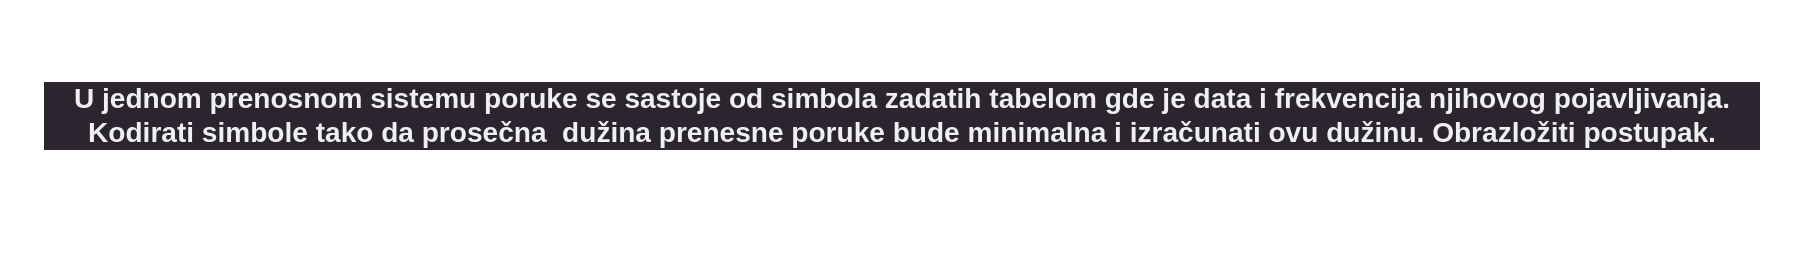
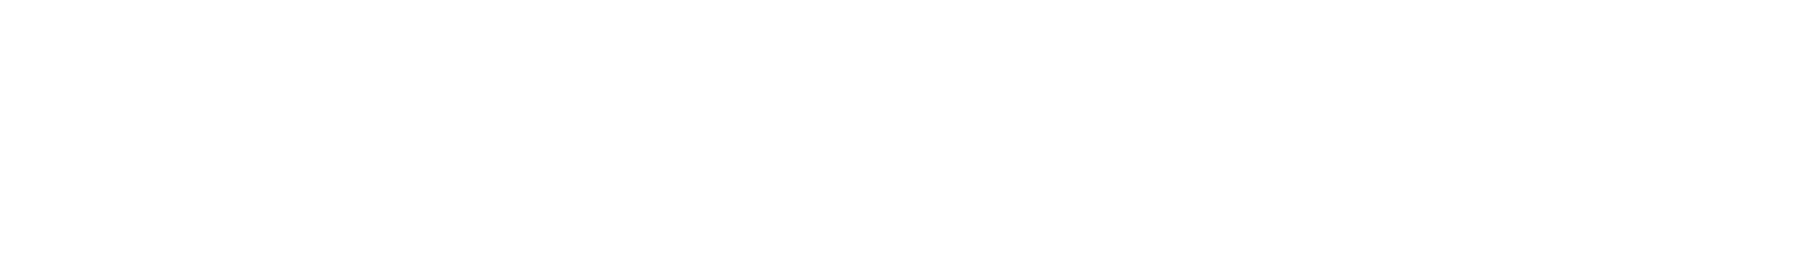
- <mxCell id="2" value="&lt;h3 style=&quot;border-color: rgb(0, 0, 0); color: rgb(240, 240, 240); font-family: Helvetica; font-style: normal; font-variant-ligatures: normal; font-variant-caps: normal; letter-spacing: normal; orphans: 2; text-align: center; text-indent: 0px; text-transform: none; widows: 2; word-spacing: 0px; -webkit-text-stroke-width: 0px; background-color: rgb(42, 37, 47); text-decoration-thickness: initial; text-decoration-style: initial; text-decoration-color: initial;&quot;&gt;U jednom prenosnom sistemu poruke se sastoje od simbola zadatih tabelom gde je data i frekvencija njihovog pojavljivanja. Kodirati simbole tako da prosečna&amp;nbsp; dužina prenesne poruke bude minimalna i izračunati ovu dužinu. Obrazložiti postupak.&lt;/h3&gt;" style="text;whiteSpace=wrap;html=1;" vertex="1" parent="1"><mxGeometry x="20" width="860" height="90" as="geometry" y="20" /></mxCell>
